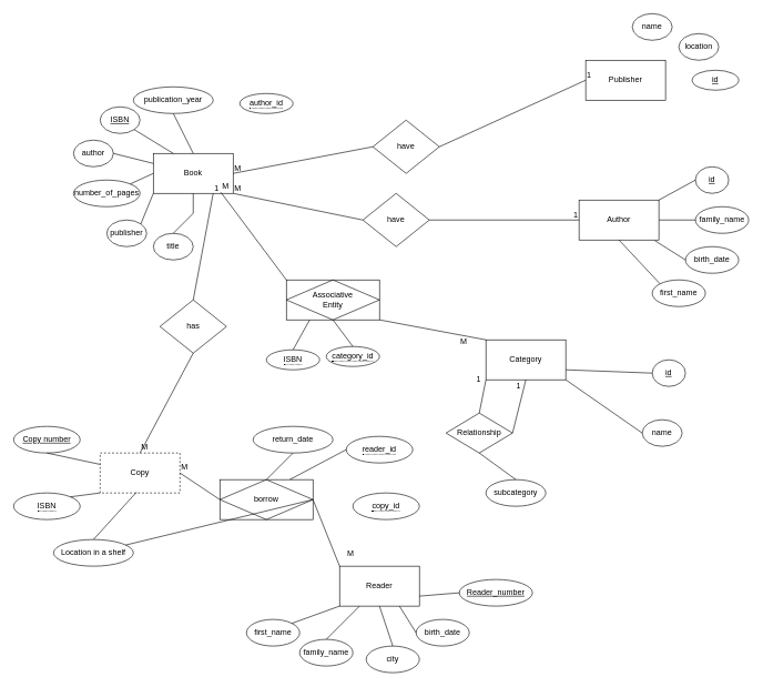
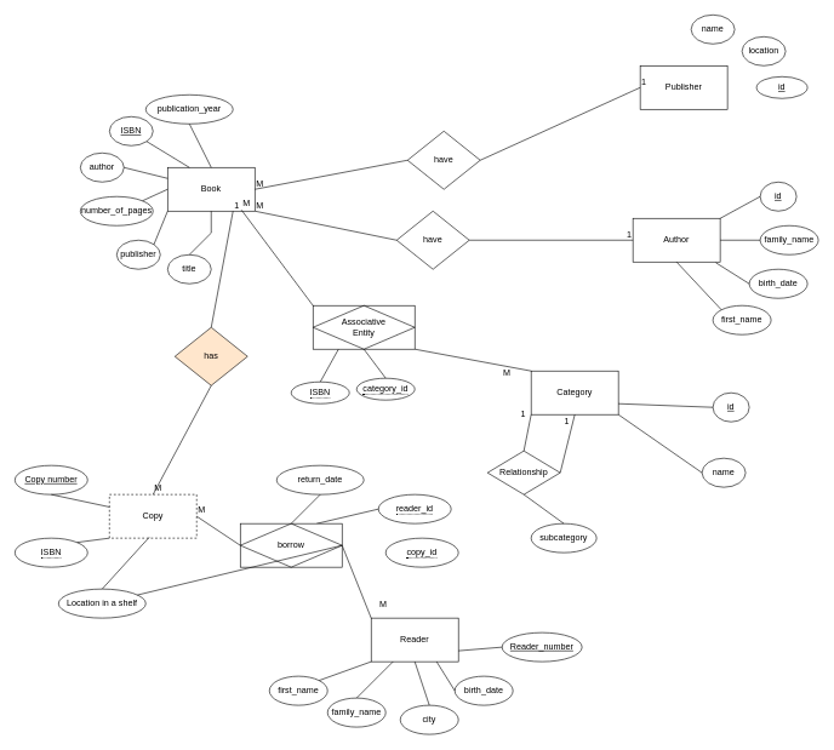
- <mxCell id="53" value="&lt;span style=&quot;border-bottom: 1px dotted&quot;&gt;author_id&lt;/span&gt;" style="ellipse;whiteSpace=wrap;html=1;align=center;" vertex="1" parent="1"><mxGeometry x="360" y="140" width="80" height="30" as="geometry" /></mxCell>
- <mxCell id="33" value="has" style="rhombus;whiteSpace=wrap;html=1;" vertex="1" parent="1"><mxGeometry x="240" y="450" width="100" height="80" as="geometry" /></mxCell>
+ <mxCell id="33" value="has" style="rhombus;whiteSpace=wrap;html=1;fillColor=#ffe6cc;" vertex="1" parent="1"><mxGeometry x="240" y="450" width="100" height="80" as="geometry" /></mxCell>
- <mxCell id="78" value="&lt;span style=&quot;border-bottom: 1px dotted&quot;&gt;reader_id&lt;/span&gt;" style="ellipse;whiteSpace=wrap;html=1;align=center;" vertex="1" parent="1"><mxGeometry x="520" y="655" width="100" height="40" as="geometry" /></mxCell>
+ <mxCell id="78" value="&lt;span style=&quot;border-bottom: 1px dotted&quot;&gt;reader_id&lt;/span&gt;" style="ellipse;whiteSpace=wrap;html=1;align=center;" vertex="1" parent="1"><mxGeometry x="520" y="680" width="100" height="40" as="geometry" /></mxCell>
